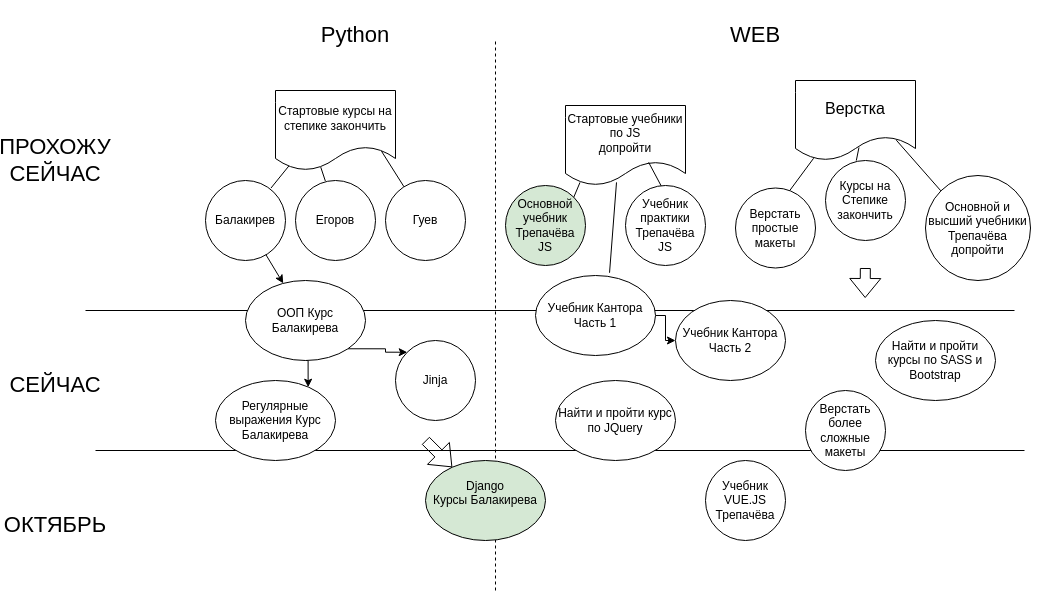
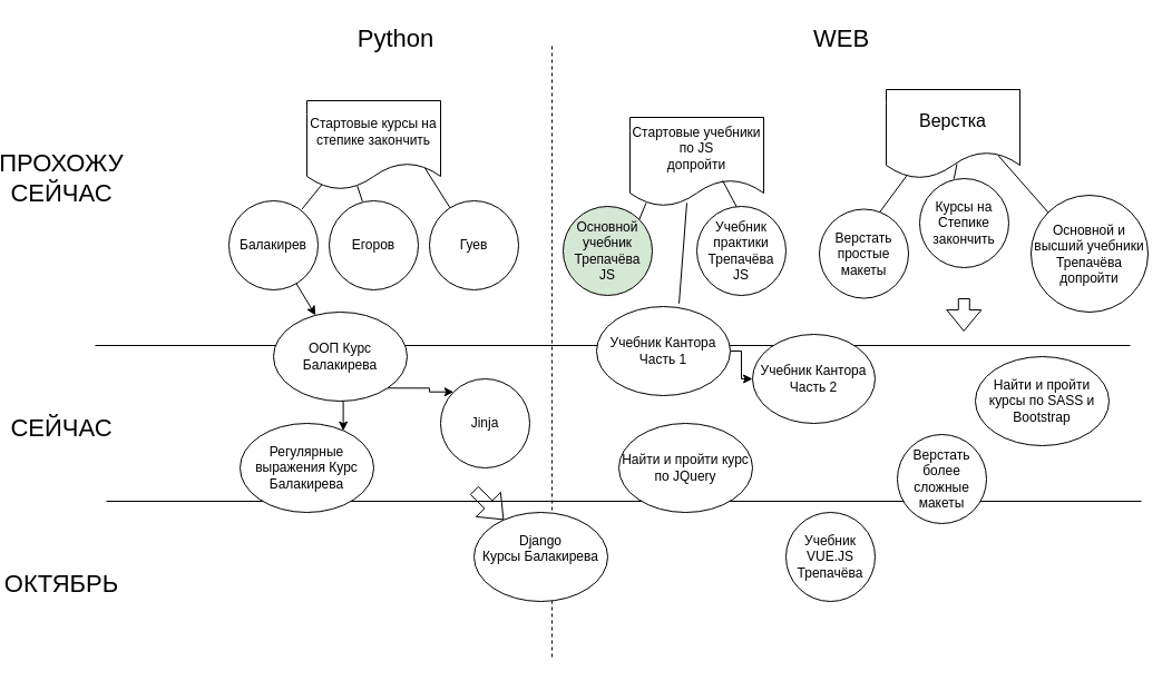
- <mxCell id="36" value="&lt;div style=&quot;font-size: 12px;&quot;&gt;Django&lt;/div&gt;&lt;div style=&quot;font-size: 12px;&quot;&gt; Курсы Балакирева&lt;/div&gt;&lt;div style=&quot;font-size: 12px;&quot;&gt;&lt;br style=&quot;font-size: 12px;&quot;&gt;&lt;/div&gt;" style="ellipse;whiteSpace=wrap;html=1;fontSize=12;fillColor=#d5e8d4;" vertex="1" parent="1"><mxGeometry x="420" y="460" width="120" height="80" as="geometry" /></mxCell>
+ <mxCell id="36" value="&lt;div style=&quot;font-size: 12px;&quot;&gt;Django&lt;/div&gt;&lt;div style=&quot;font-size: 12px;&quot;&gt; Курсы Балакирева&lt;/div&gt;&lt;div style=&quot;font-size: 12px;&quot;&gt;&lt;br style=&quot;font-size: 12px;&quot;&gt;&lt;/div&gt;" style="ellipse;whiteSpace=wrap;html=1;fontSize=12;" vertex="1" parent="1"><mxGeometry x="420" y="460" width="120" height="80" as="geometry" /></mxCell>
